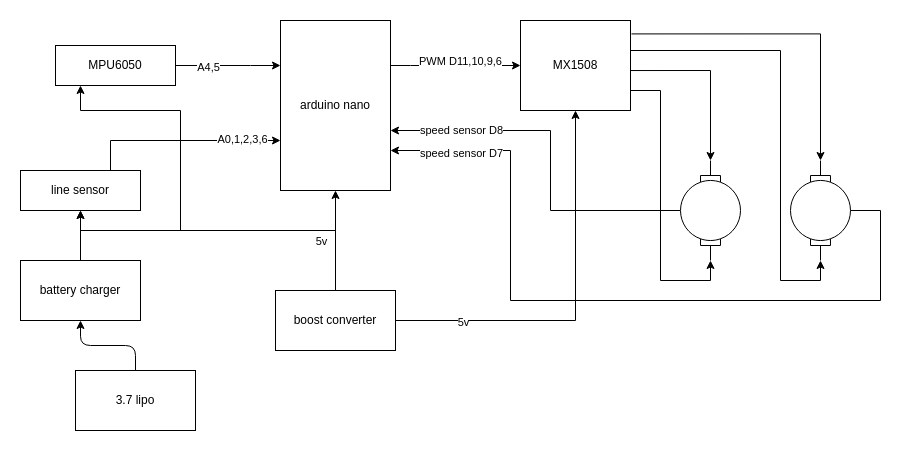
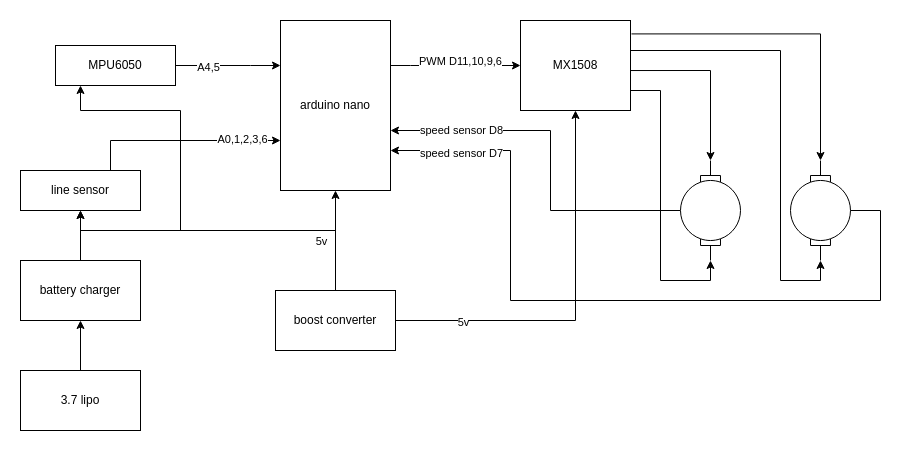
- <mxCell id="32" value="3.7 lipo" style="rounded=0;whiteSpace=wrap;html=1;" vertex="1" parent="1"><mxGeometry x="75" y="370" width="120" height="60" as="geometry" /></mxCell>
+ <mxCell id="32" value="3.7 lipo" style="rounded=0;whiteSpace=wrap;html=1;" vertex="1" parent="1"><mxGeometry x="20" y="370" width="120" height="60" as="geometry" /></mxCell>
